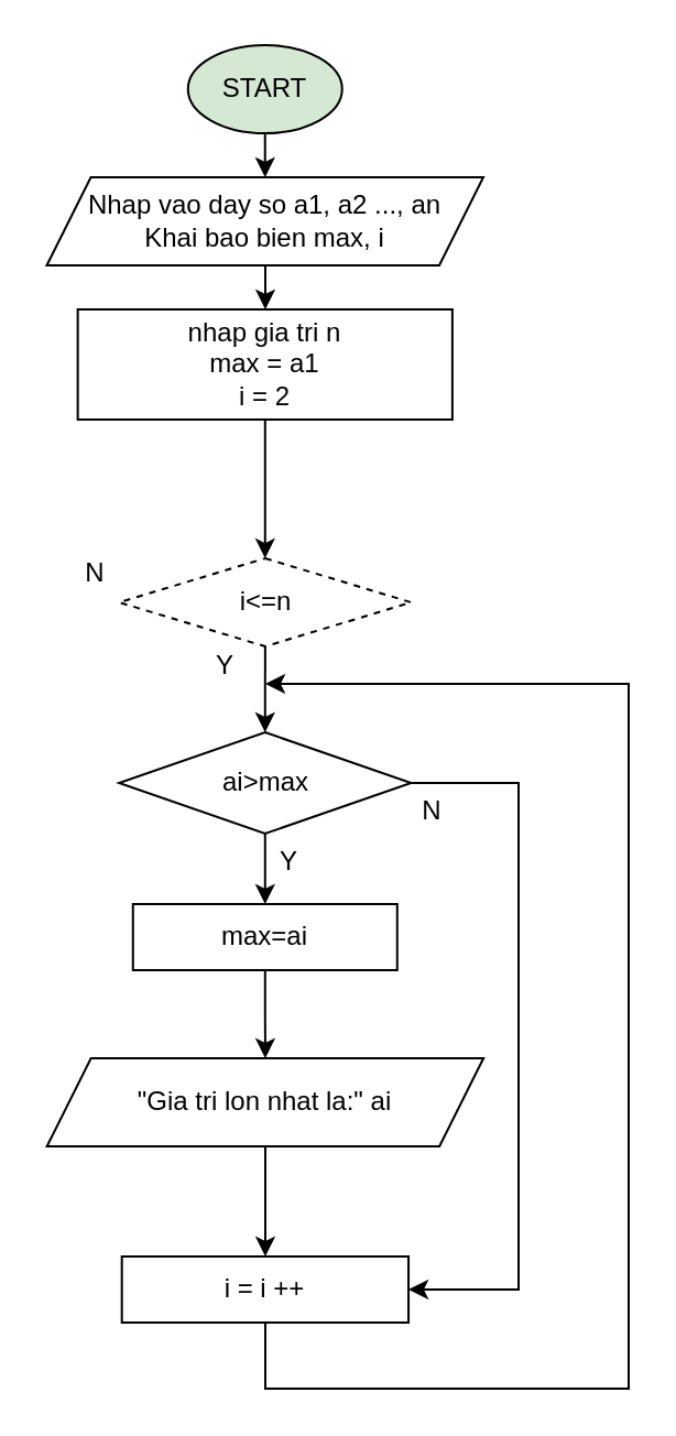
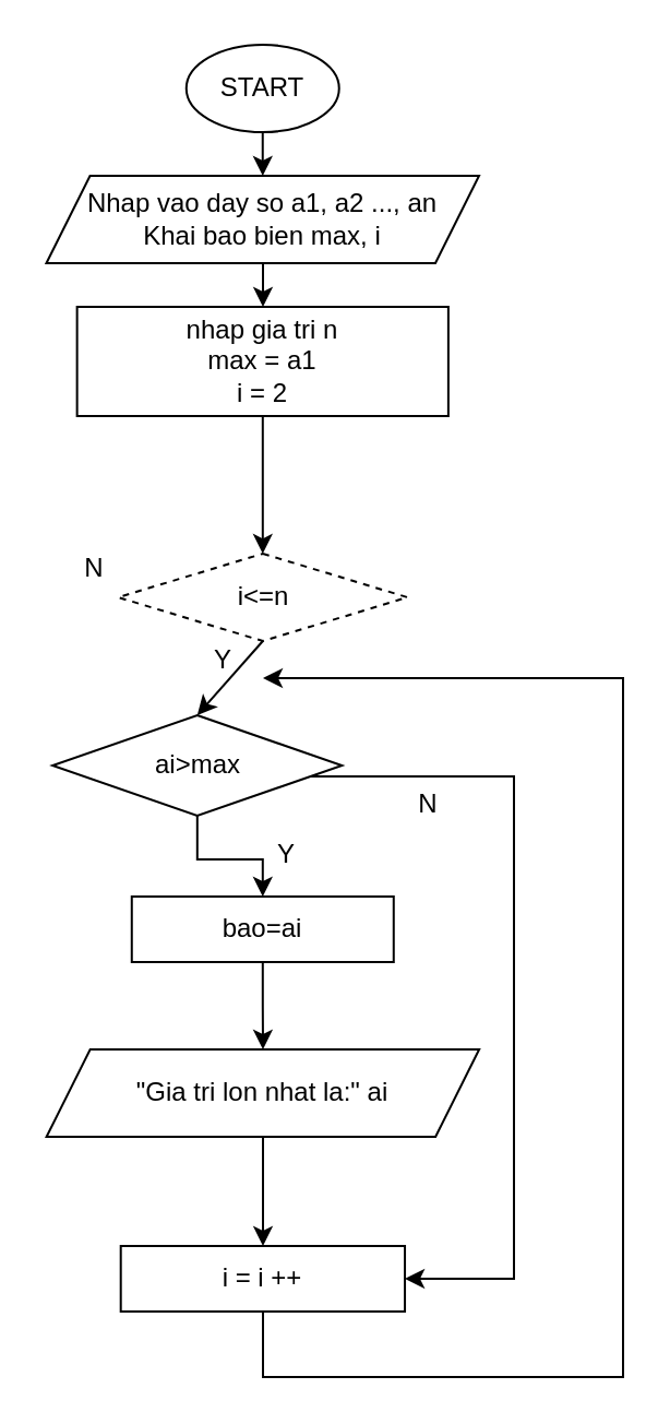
- <mxCell id="3" value="&lt;font style=&quot;vertical-align: inherit;&quot;&gt;&lt;font style=&quot;vertical-align: inherit;&quot;&gt;START&lt;/font&gt;&lt;/font&gt;" style="ellipse;whiteSpace=wrap;html=1;fillColor=#d5e8d4;" vertex="1" parent="1"><mxGeometry x="84.88" y="20" width="70" height="40" as="geometry" /></mxCell>
+ <mxCell id="3" value="&lt;font style=&quot;vertical-align: inherit;&quot;&gt;&lt;font style=&quot;vertical-align: inherit;&quot;&gt;START&lt;/font&gt;&lt;/font&gt;" style="ellipse;whiteSpace=wrap;html=1;" vertex="1" parent="1"><mxGeometry x="84.88" y="20" width="70" height="40" as="geometry" /></mxCell>
- <mxCell id="10" value="&lt;font style=&quot;vertical-align: inherit;&quot;&gt;&lt;font style=&quot;vertical-align: inherit;&quot;&gt;ai&amp;gt;max&lt;/font&gt;&lt;/font&gt;" style="rhombus;whiteSpace=wrap;html=1;" vertex="1" parent="1"><mxGeometry x="53.58" y="332" width="132.62" height="46" as="geometry" /></mxCell>
+ <mxCell id="10" value="&lt;font style=&quot;vertical-align: inherit;&quot;&gt;&lt;font style=&quot;vertical-align: inherit;&quot;&gt;ai&amp;gt;max&lt;/font&gt;&lt;/font&gt;" style="rhombus;whiteSpace=wrap;html=1;" vertex="1" parent="1"><mxGeometry x="23.58" y="327" width="132.62" height="46" as="geometry" /></mxCell>
- <mxCell id="20" value="max=ai" style="whiteSpace=wrap;html=1;" vertex="1" parent="1"><mxGeometry x="59.89" y="410" width="120" height="30" as="geometry" /></mxCell>
+ <mxCell id="20" value="bao=ai" style="whiteSpace=wrap;html=1;" vertex="1" parent="1"><mxGeometry x="59.89" y="410" width="120" height="30" as="geometry" /></mxCell>
